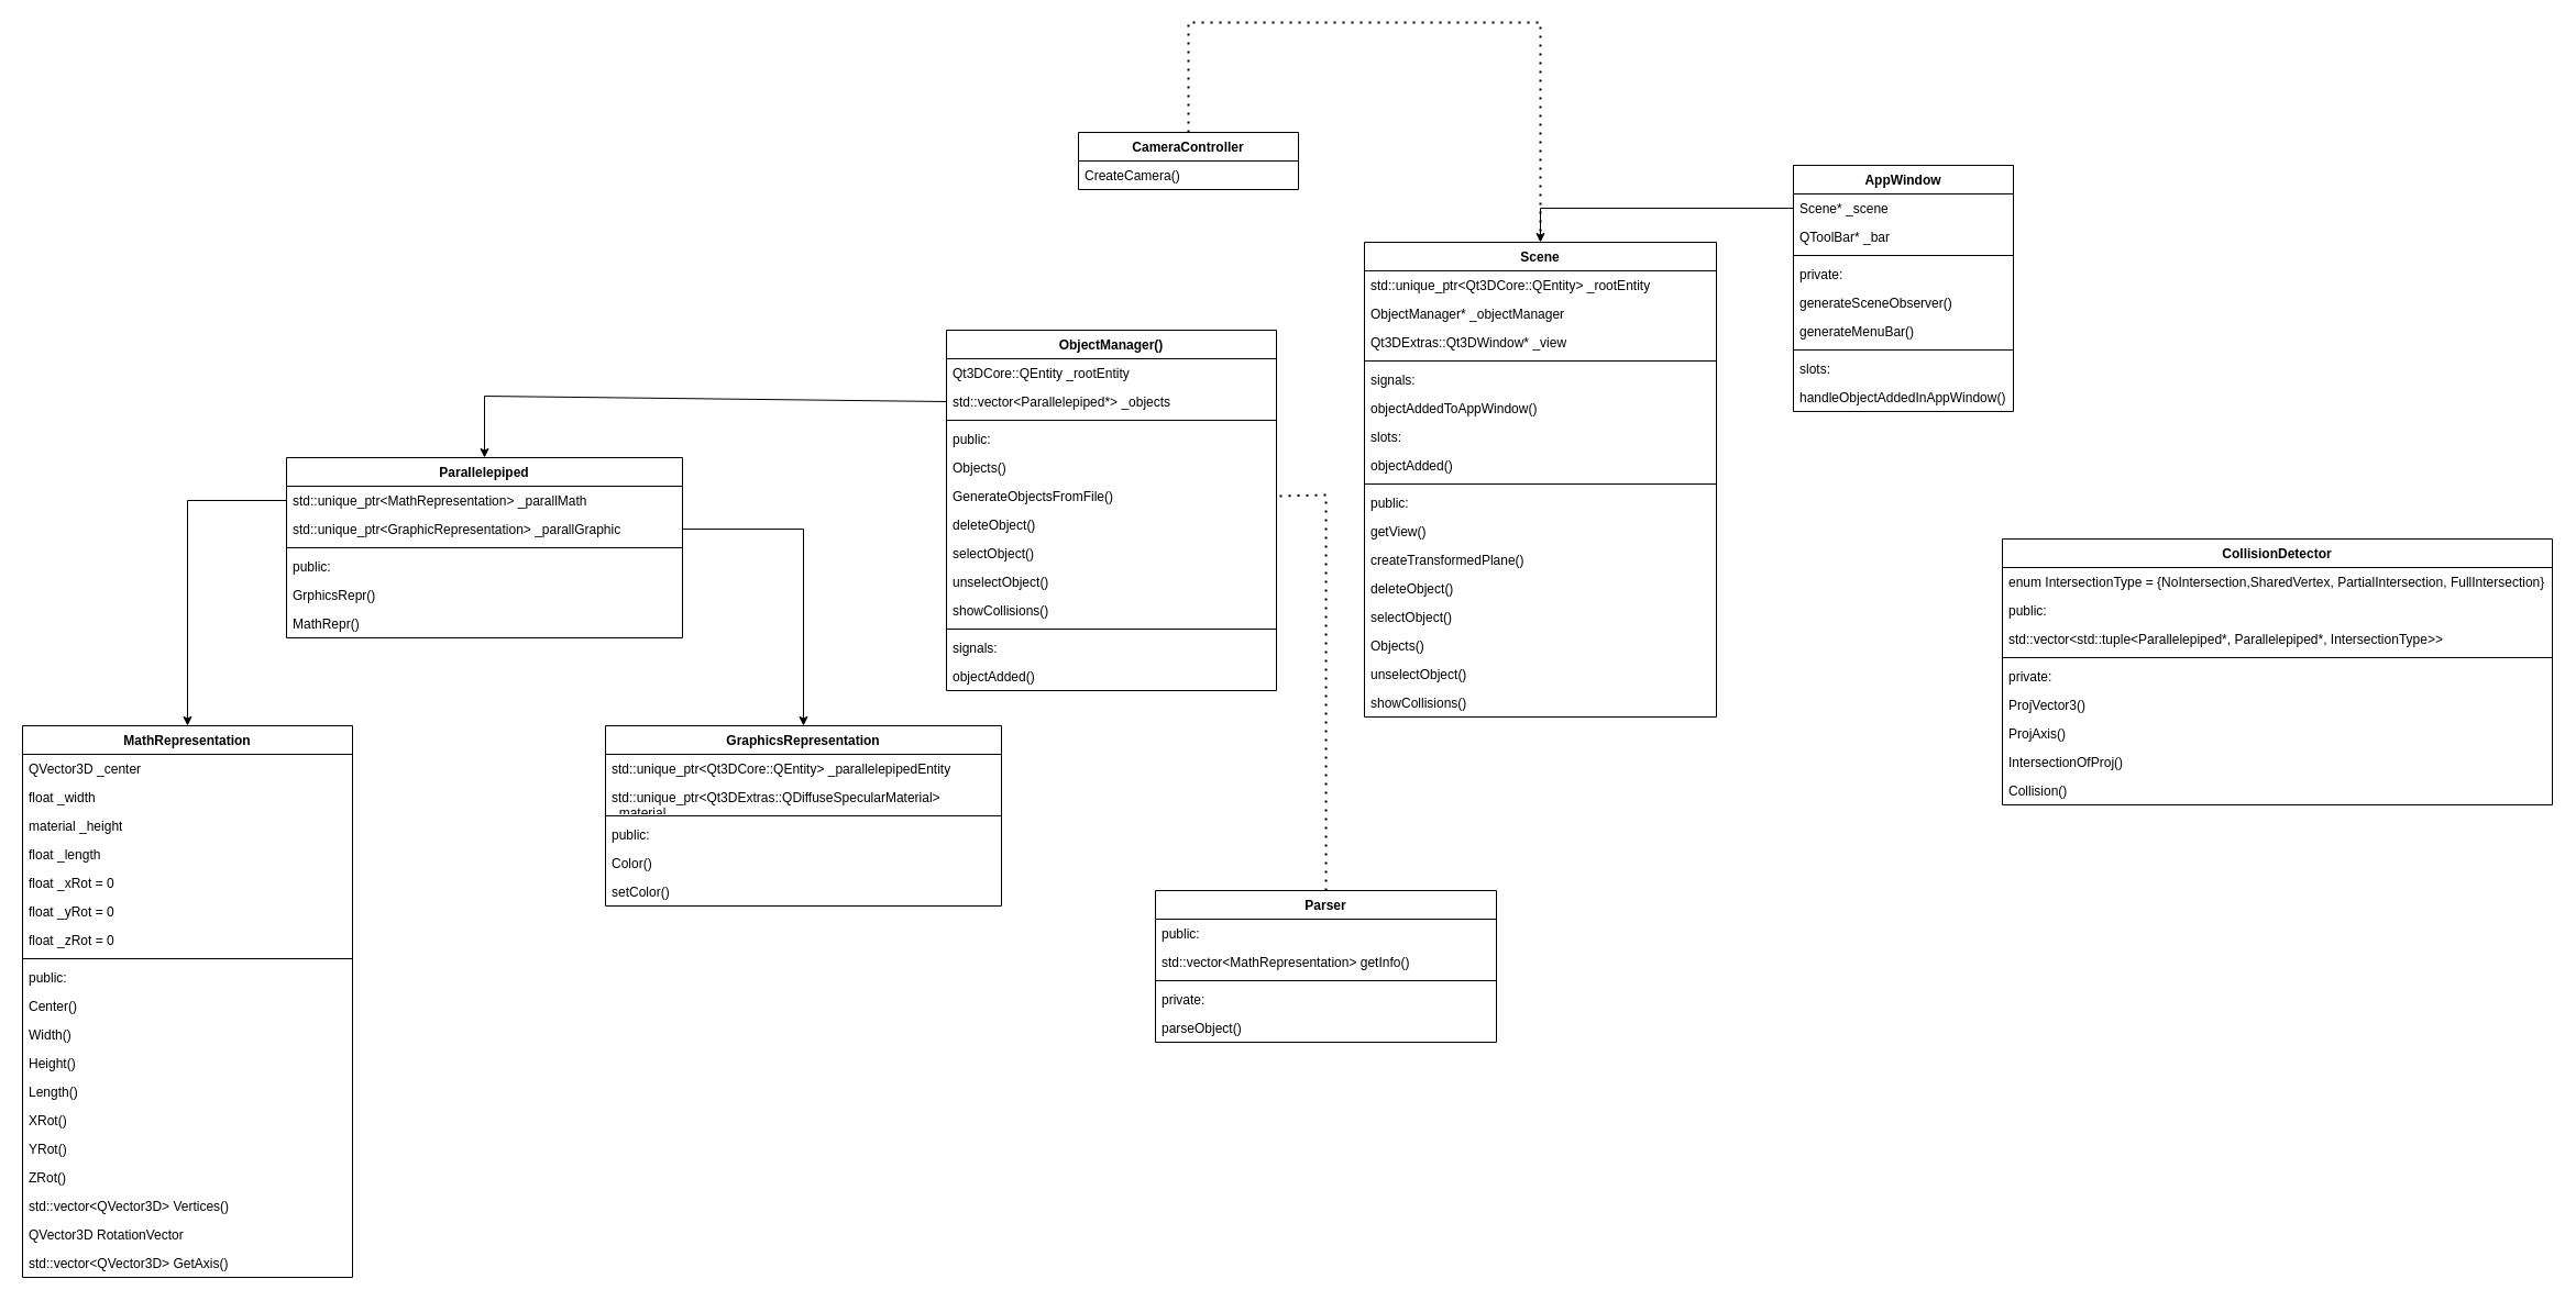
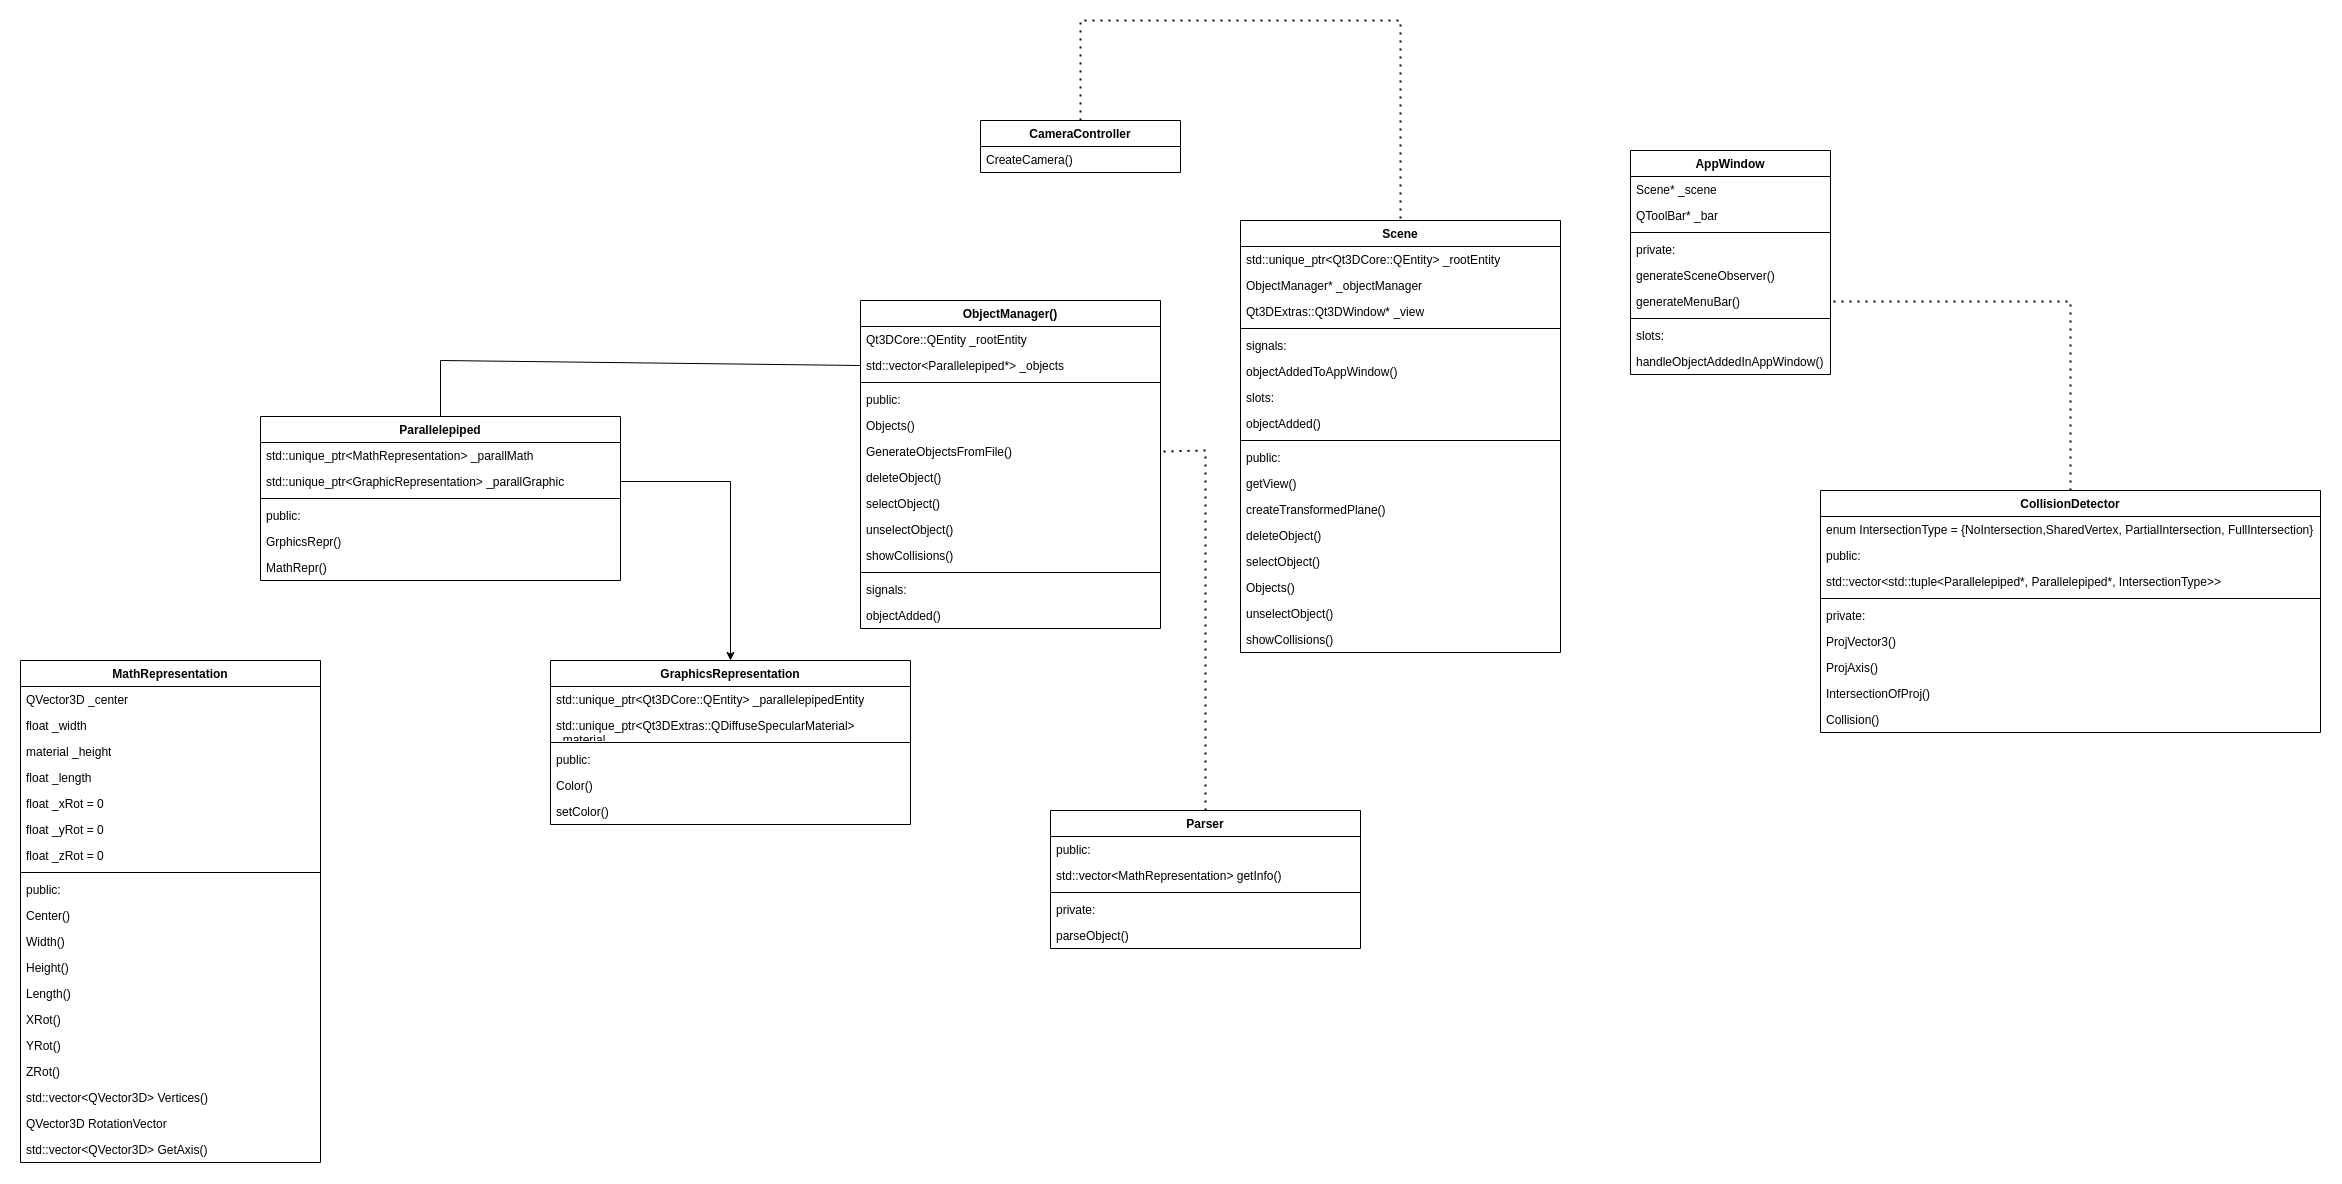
- <mxCell id="96" value="" style="endArrow=classic;html=1;rounded=0;entryX=0.5;entryY=0;entryDx=0;entryDy=0;exitX=0;exitY=0.5;exitDx=0;exitDy=0;" edge="1" parent="1" source="3" target="12"><mxGeometry width="50" height="50" relative="1" as="geometry"><mxPoint x="1540" y="210" as="sourcePoint" /><mxPoint x="1590" y="160" as="targetPoint" /><Array as="points"><mxPoint x="1400" y="189" /></Array></mxGeometry></mxCell>
+ <mxCell id="101" value="" style="endArrow=none;dashed=1;html=1;dashPattern=1 3;strokeWidth=2;rounded=0;exitX=0.5;exitY=0;exitDx=0;exitDy=0;entryX=1;entryY=0.5;entryDx=0;entryDy=0;" edge="1" parent="1" source="78" target="8"><mxGeometry width="50" height="50" relative="1" as="geometry"><mxPoint x="1930" y="450" as="sourcePoint" /><mxPoint x="1920" y="320" as="targetPoint" /><Array as="points"><mxPoint x="2070" y="301" /></Array></mxGeometry></mxCell>
- <mxCell id="97" value="" style="endArrow=classic;html=1;rounded=0;exitX=0;exitY=0.5;exitDx=0;exitDy=0;entryX=0.5;entryY=0;entryDx=0;entryDy=0;" edge="1" parent="1" source="32" target="44"><mxGeometry width="50" height="50" relative="1" as="geometry"><mxPoint x="460" y="310" as="sourcePoint" /><mxPoint x="510" y="260" as="targetPoint" /><Array as="points"><mxPoint x="440" y="360" /></Array></mxGeometry></mxCell>
+ <mxCell id="97" value="" style="endArrow=none;html=1;rounded=0;exitX=0;exitY=0.5;exitDx=0;exitDy=0;entryX=0.5;entryY=0;entryDx=0;entryDy=0;" edge="1" parent="1" source="32" target="44"><mxGeometry width="50" height="50" relative="1" as="geometry"><mxPoint x="460" y="310" as="sourcePoint" /><mxPoint x="510" y="260" as="targetPoint" /><Array as="points"><mxPoint x="440" y="360" /></Array></mxGeometry></mxCell>
- <mxCell id="98" value="" style="endArrow=classic;html=1;rounded=0;entryX=0.5;entryY=0;entryDx=0;entryDy=0;exitX=0;exitY=0.5;exitDx=0;exitDy=0;" edge="1" parent="1" source="45" target="51"><mxGeometry width="50" height="50" relative="1" as="geometry"><mxPoint x="70" y="590" as="sourcePoint" /><mxPoint x="120" y="540" as="targetPoint" /><Array as="points"><mxPoint x="170" y="455" /></Array></mxGeometry></mxCell>
